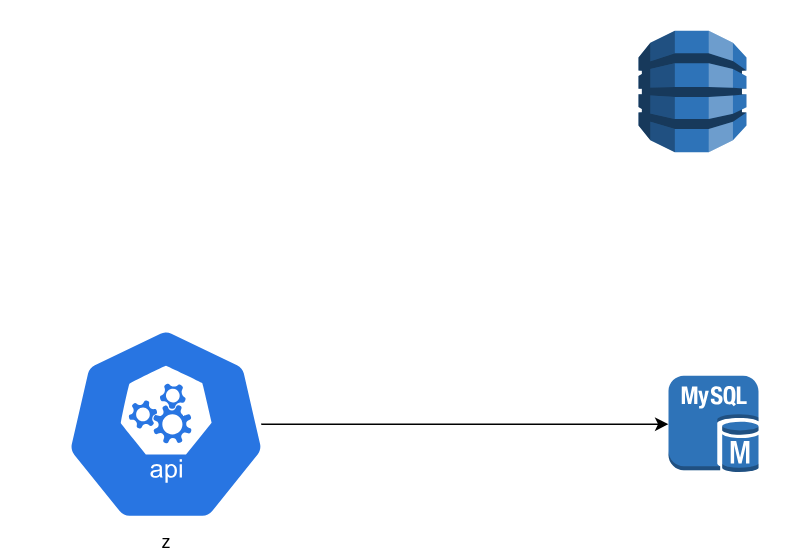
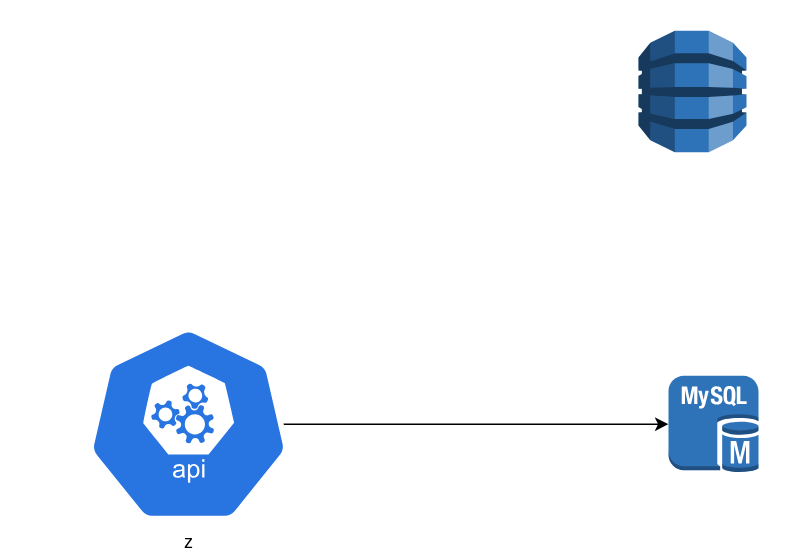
- <mxCell id="3" value="z" style="sketch=0;html=1;dashed=0;whitespace=wrap;fillColor=#2875E2;strokeColor=#ffffff;points=[[0.005,0.63,0],[0.1,0.2,0],[0.9,0.2,0],[0.5,0,0],[0.995,0.63,0],[0.72,0.99,0],[0.5,1,0],[0.28,0.99,0]];verticalLabelPosition=bottom;align=center;verticalAlign=top;shape=mxgraph.kubernetes.icon;prIcon=api" vertex="1" parent="1"><mxGeometry x="20" y="217.25" width="180" height="130" as="geometry" /></mxCell>
+ <mxCell id="3" value="z" style="sketch=0;html=1;dashed=0;whitespace=wrap;fillColor=#2875E2;strokeColor=#ffffff;points=[[0.005,0.63,0],[0.1,0.2,0],[0.9,0.2,0],[0.5,0,0],[0.995,0.63,0],[0.72,0.99,0],[0.5,1,0],[0.28,0.99,0]];verticalLabelPosition=bottom;align=center;verticalAlign=top;shape=mxgraph.kubernetes.icon;prIcon=api" vertex="1" parent="1"><mxGeometry x="35" y="217.25" width="180" height="130" as="geometry" /></mxCell>
